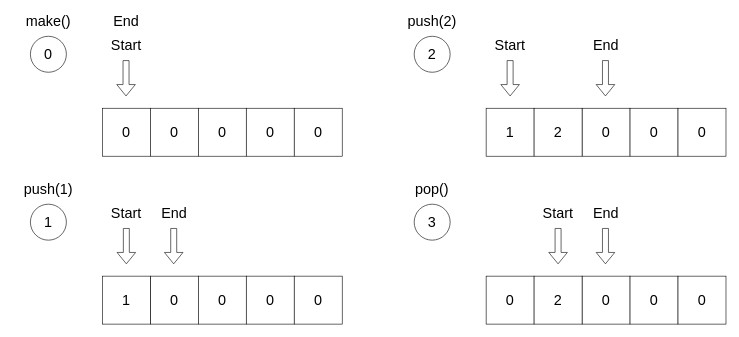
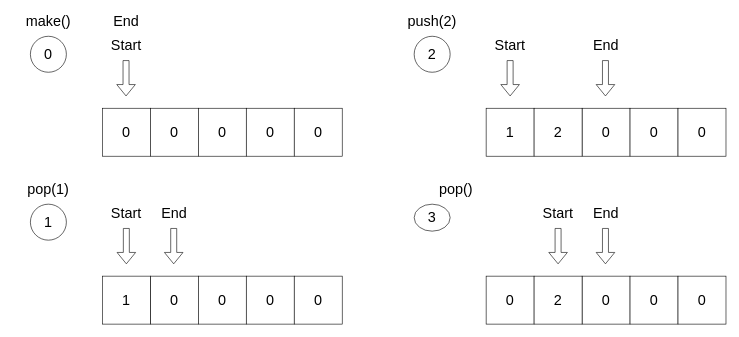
- <mxCell id="10" value="&lt;font style=&quot;font-size: 24px;&quot;&gt;push(1)&lt;/font&gt;" style="text;html=1;strokeColor=none;fillColor=none;align=center;verticalAlign=middle;whiteSpace=wrap;rounded=0;" parent="1" vertex="1"><mxGeometry x="20" y="300" width="120" height="30" as="geometry" /></mxCell>
+ <mxCell id="10" value="&lt;font style=&quot;font-size: 24px;&quot;&gt;pop(1)&lt;/font&gt;" style="text;html=1;strokeColor=none;fillColor=none;align=center;verticalAlign=middle;whiteSpace=wrap;rounded=0;" parent="1" vertex="1"><mxGeometry x="20" y="300" width="120" height="30" as="geometry" /></mxCell>
- <mxCell id="31" value="&lt;font style=&quot;font-size: 24px;&quot;&gt;pop()&lt;/font&gt;" style="text;html=1;strokeColor=none;fillColor=none;align=center;verticalAlign=middle;whiteSpace=wrap;rounded=0;" parent="1" vertex="1"><mxGeometry x="660" y="300" width="120" height="30" as="geometry" /></mxCell>
+ <mxCell id="31" value="&lt;font style=&quot;font-size: 24px;&quot;&gt;pop()&lt;/font&gt;" style="text;html=1;strokeColor=none;fillColor=none;align=center;verticalAlign=middle;whiteSpace=wrap;rounded=0;" parent="1" vertex="1"><mxGeometry x="700" y="300" width="120" height="30" as="geometry" /></mxCell>
- <mxCell id="44" value="&lt;font style=&quot;font-size: 24px;&quot;&gt;3&lt;/font&gt;" style="ellipse;whiteSpace=wrap;html=1;" vertex="1" parent="1"><mxGeometry x="690" y="340" width="60" height="60" as="geometry" /></mxCell>
+ <mxCell id="44" value="&lt;font style=&quot;font-size: 24px;&quot;&gt;3&lt;/font&gt;" style="ellipse;whiteSpace=wrap;html=1;" vertex="1" parent="1"><mxGeometry x="690" y="340" width="60" height="45" as="geometry" /></mxCell>
